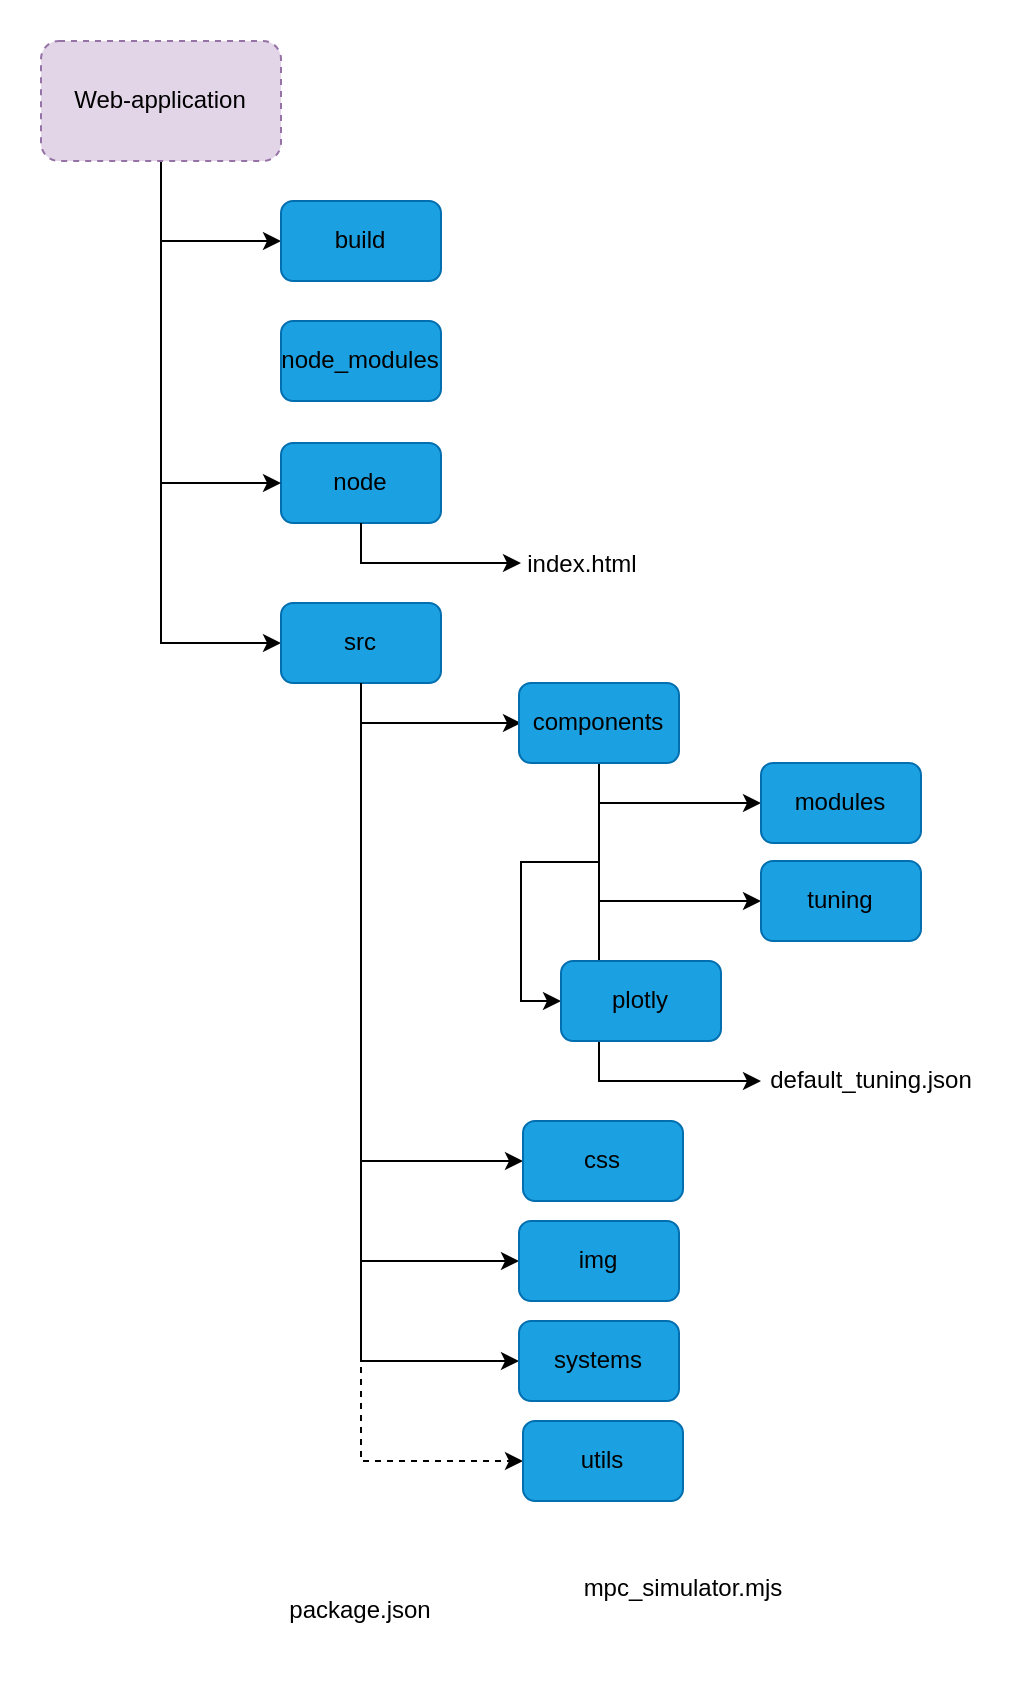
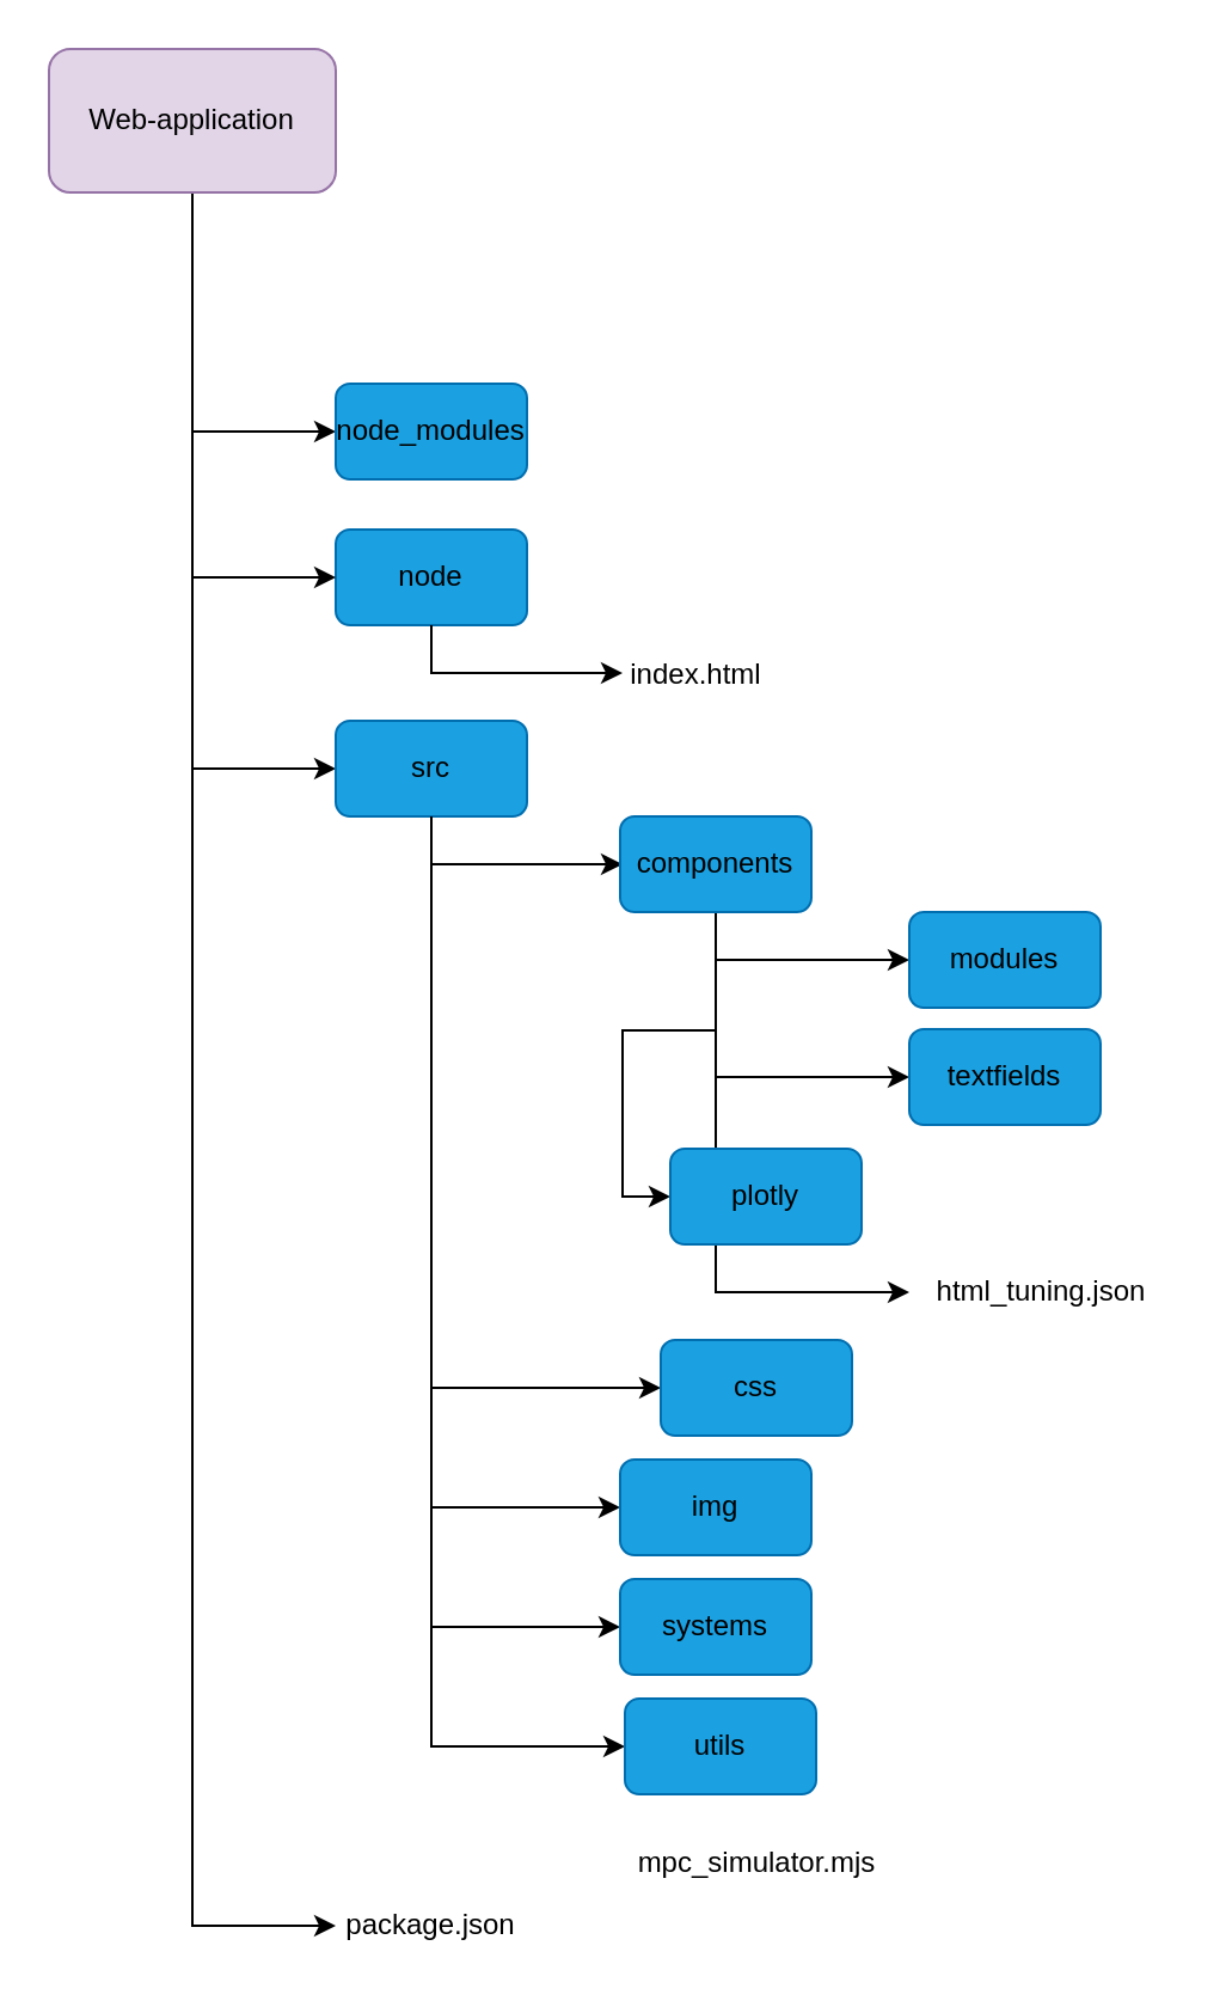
- <mxCell id="11" value="&lt;font color=&quot;#000000&quot;&gt;Web-application&lt;br&gt;&lt;/font&gt;" style="rounded=1;whiteSpace=wrap;html=1;fillColor=#e1d5e7;strokeColor=#9673a6;dashed=1;" parent="1" vertex="1"><mxGeometry x="20" y="20" width="120" height="60" as="geometry" /></mxCell>
+ <mxCell id="11" value="&lt;font color=&quot;#000000&quot;&gt;Web-application&lt;br&gt;&lt;/font&gt;" style="rounded=1;whiteSpace=wrap;html=1;fillColor=#e1d5e7;strokeColor=#9673a6;" parent="1" vertex="1"><mxGeometry x="20" y="20" width="120" height="60" as="geometry" /></mxCell>
- <mxCell id="10" style="edgeStyle=orthogonalEdgeStyle;rounded=0;orthogonalLoop=1;jettySize=auto;html=1;exitX=0.5;exitY=1;exitDx=0;exitDy=0;entryX=0;entryY=0.5;entryDx=0;entryDy=0;" parent="1" source="11" target="29" edge="1"><mxGeometry relative="1" as="geometry" /></mxCell>
- <mxCell id="29" value="&lt;font color=&quot;#000000&quot;&gt;build&lt;/font&gt;" style="rounded=1;whiteSpace=wrap;html=1;fillColor=#1ba1e2;fontColor=#ffffff;strokeColor=#006EAF;" parent="1" vertex="1"><mxGeometry x="140" y="100" width="80" height="40" as="geometry" /></mxCell>
+ <mxCell id="8" style="edgeStyle=orthogonalEdgeStyle;rounded=0;orthogonalLoop=1;jettySize=auto;html=1;exitX=0.5;exitY=1;exitDx=0;exitDy=0;entryX=0;entryY=0.5;entryDx=0;entryDy=0;" parent="1" source="11" target="27" edge="1"><mxGeometry relative="1" as="geometry" /></mxCell>
- <mxCell id="31" value="&lt;font color=&quot;#000000&quot;&gt;tuning&lt;br&gt;&lt;/font&gt;" style="rounded=1;whiteSpace=wrap;html=1;fillColor=#1ba1e2;fontColor=#ffffff;strokeColor=#006EAF;" parent="1" vertex="1"><mxGeometry x="380" y="430" width="80" height="40" as="geometry" /></mxCell>
+ <mxCell id="31" value="&lt;font color=&quot;#000000&quot;&gt;textfields&lt;br&gt;&lt;/font&gt;" style="rounded=1;whiteSpace=wrap;html=1;fillColor=#1ba1e2;fontColor=#ffffff;strokeColor=#006EAF;" parent="1" vertex="1"><mxGeometry x="380" y="430" width="80" height="40" as="geometry" /></mxCell>
- <mxCell id="33" value="default_tuning.json" style="text;html=1;strokeColor=none;fillColor=none;align=center;verticalAlign=middle;whiteSpace=wrap;rounded=0;" vertex="1" parent="1"><mxGeometry x="380" y="525" width="111" height="30" as="geometry" /></mxCell>
+ <mxCell id="33" value="html_tuning.json" style="text;html=1;strokeColor=none;fillColor=none;align=center;verticalAlign=middle;whiteSpace=wrap;rounded=0;" vertex="1" parent="1"><mxGeometry x="380" y="525" width="111" height="30" as="geometry" /></mxCell>
- <mxCell id="23" value="&lt;font color=&quot;#000000&quot;&gt;css&lt;/font&gt;" style="rounded=1;whiteSpace=wrap;html=1;fillColor=#1ba1e2;fontColor=#ffffff;strokeColor=#006EAF;" parent="1" vertex="1"><mxGeometry x="261" y="560" width="80" height="40" as="geometry" /></mxCell>
+ <mxCell id="23" value="&lt;font color=&quot;#000000&quot;&gt;css&lt;/font&gt;" style="rounded=1;whiteSpace=wrap;html=1;fillColor=#1ba1e2;fontColor=#ffffff;strokeColor=#006EAF;" parent="1" vertex="1"><mxGeometry x="276" y="560" width="80" height="40" as="geometry" /></mxCell>
+ <mxCell id="9" style="edgeStyle=orthogonalEdgeStyle;rounded=0;orthogonalLoop=1;jettySize=auto;html=1;exitX=0.5;exitY=1;exitDx=0;exitDy=0;entryX=0;entryY=0.5;entryDx=0;entryDy=0;" parent="1" source="11" target="28" edge="1"><mxGeometry relative="1" as="geometry" /></mxCell>
- <mxCell id="15" style="edgeStyle=orthogonalEdgeStyle;rounded=0;orthogonalLoop=1;jettySize=auto;html=1;exitX=0.5;exitY=1;exitDx=0;exitDy=0;entryX=0;entryY=0.5;entryDx=0;entryDy=0;dashed=1;" parent="1" source="16" target="26" edge="1"><mxGeometry relative="1" as="geometry" /></mxCell>
+ <mxCell id="15" style="edgeStyle=orthogonalEdgeStyle;rounded=0;orthogonalLoop=1;jettySize=auto;html=1;exitX=0.5;exitY=1;exitDx=0;exitDy=0;entryX=0;entryY=0.5;entryDx=0;entryDy=0;" parent="1" source="16" target="26" edge="1"><mxGeometry relative="1" as="geometry" /></mxCell>
- <mxCell id="5" value="mpc_simulator.mjs" style="text;html=1;strokeColor=none;fillColor=none;align=center;verticalAlign=middle;whiteSpace=wrap;rounded=0;" parent="1" vertex="1"><mxGeometry x="286" y="779" width="111" height="30" as="geometry" /></mxCell>
+ <mxCell id="5" value="mpc_simulator.mjs" style="text;html=1;strokeColor=none;fillColor=none;align=center;verticalAlign=middle;whiteSpace=wrap;rounded=0;" parent="1" vertex="1"><mxGeometry x="261" y="764" width="111" height="30" as="geometry" /></mxCell>
